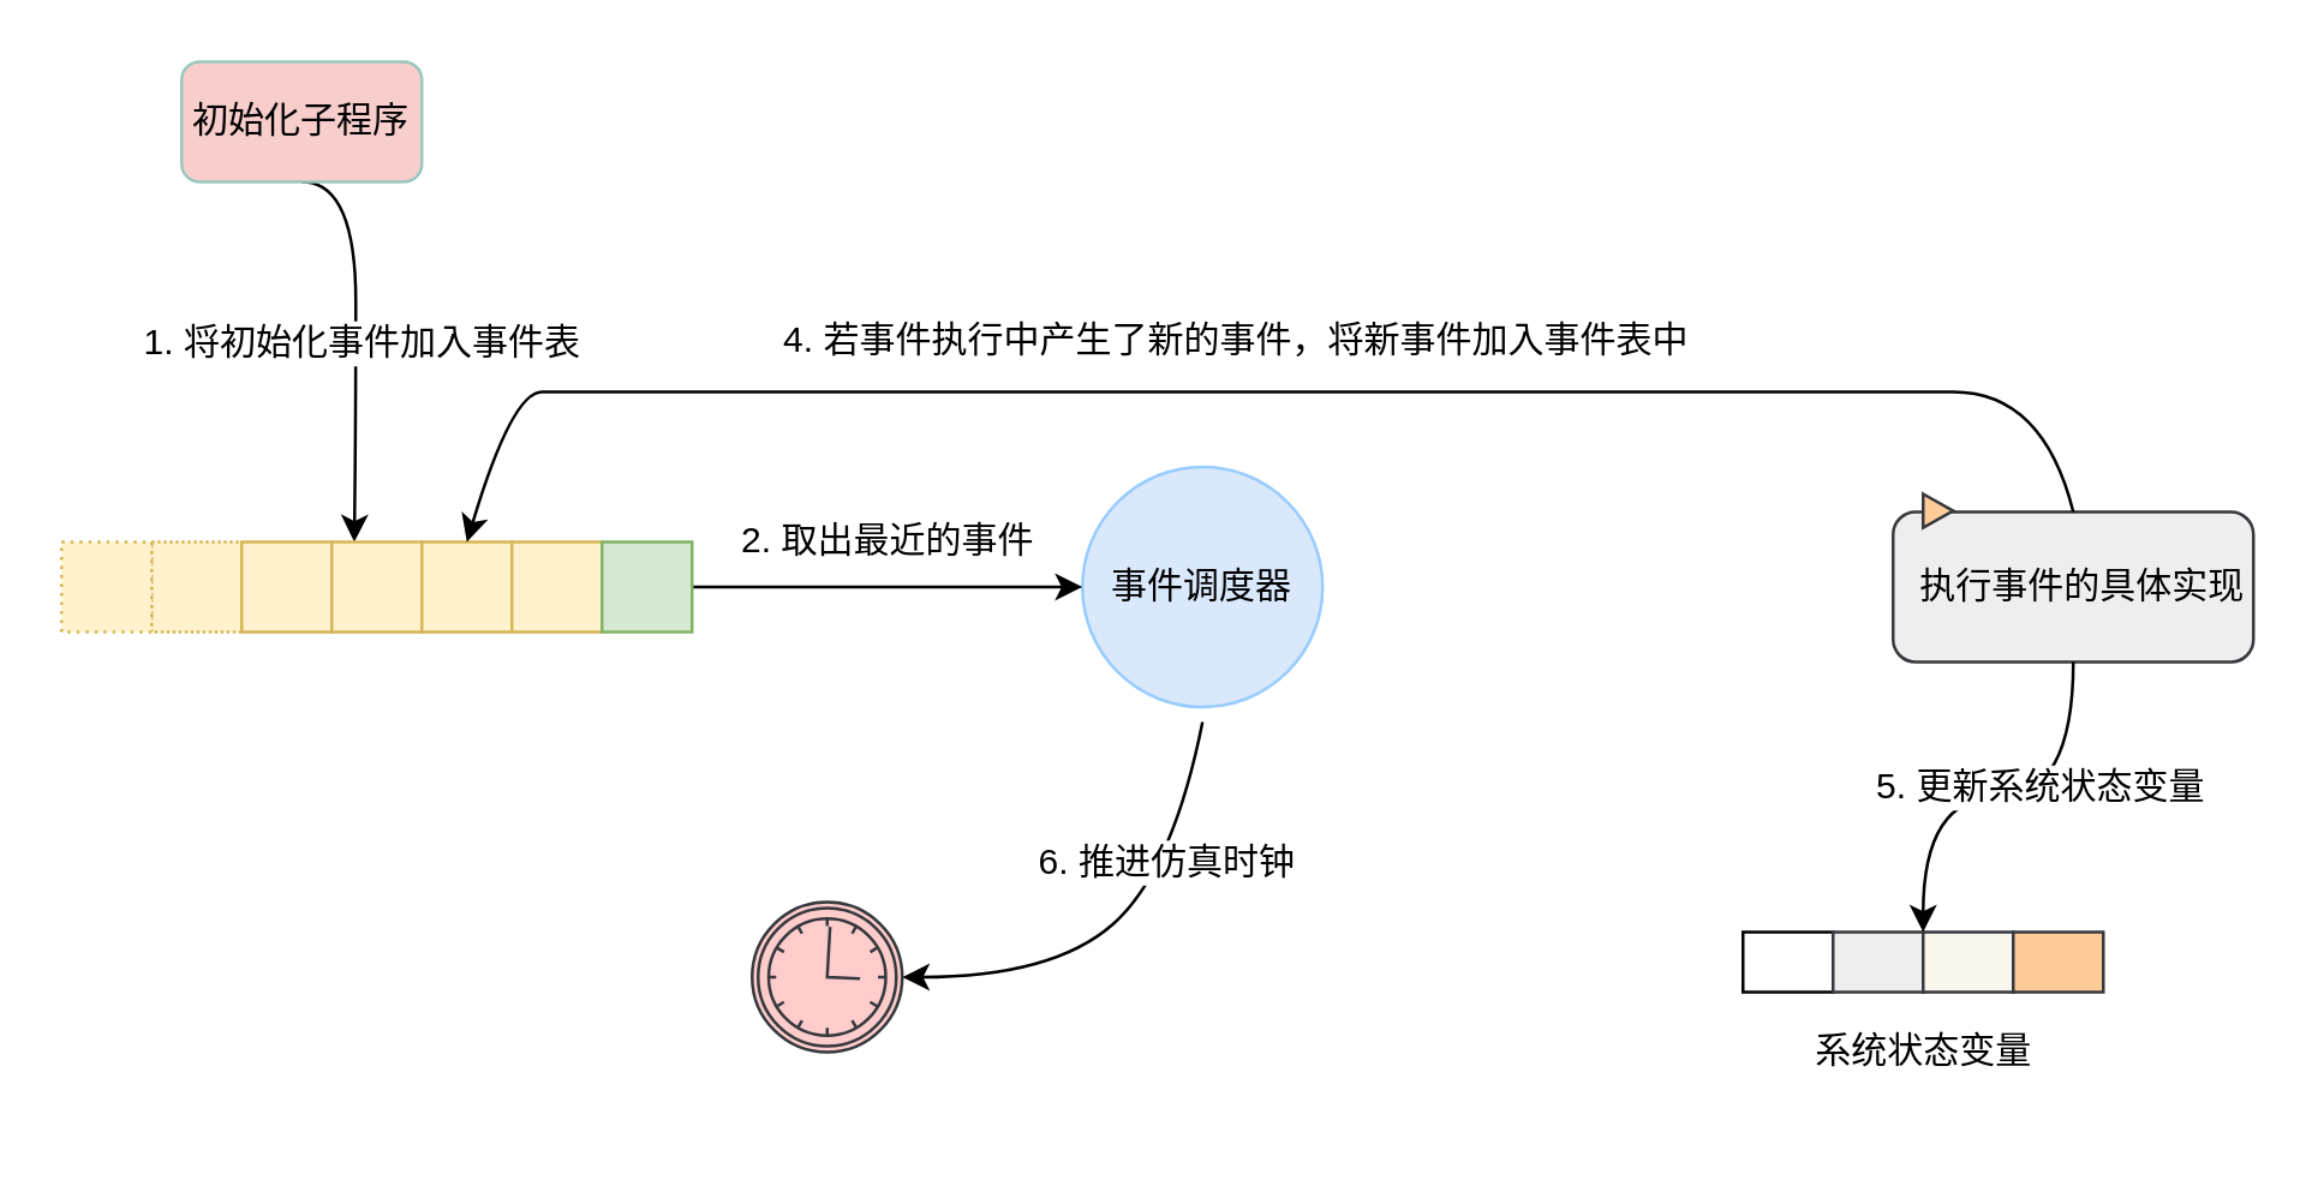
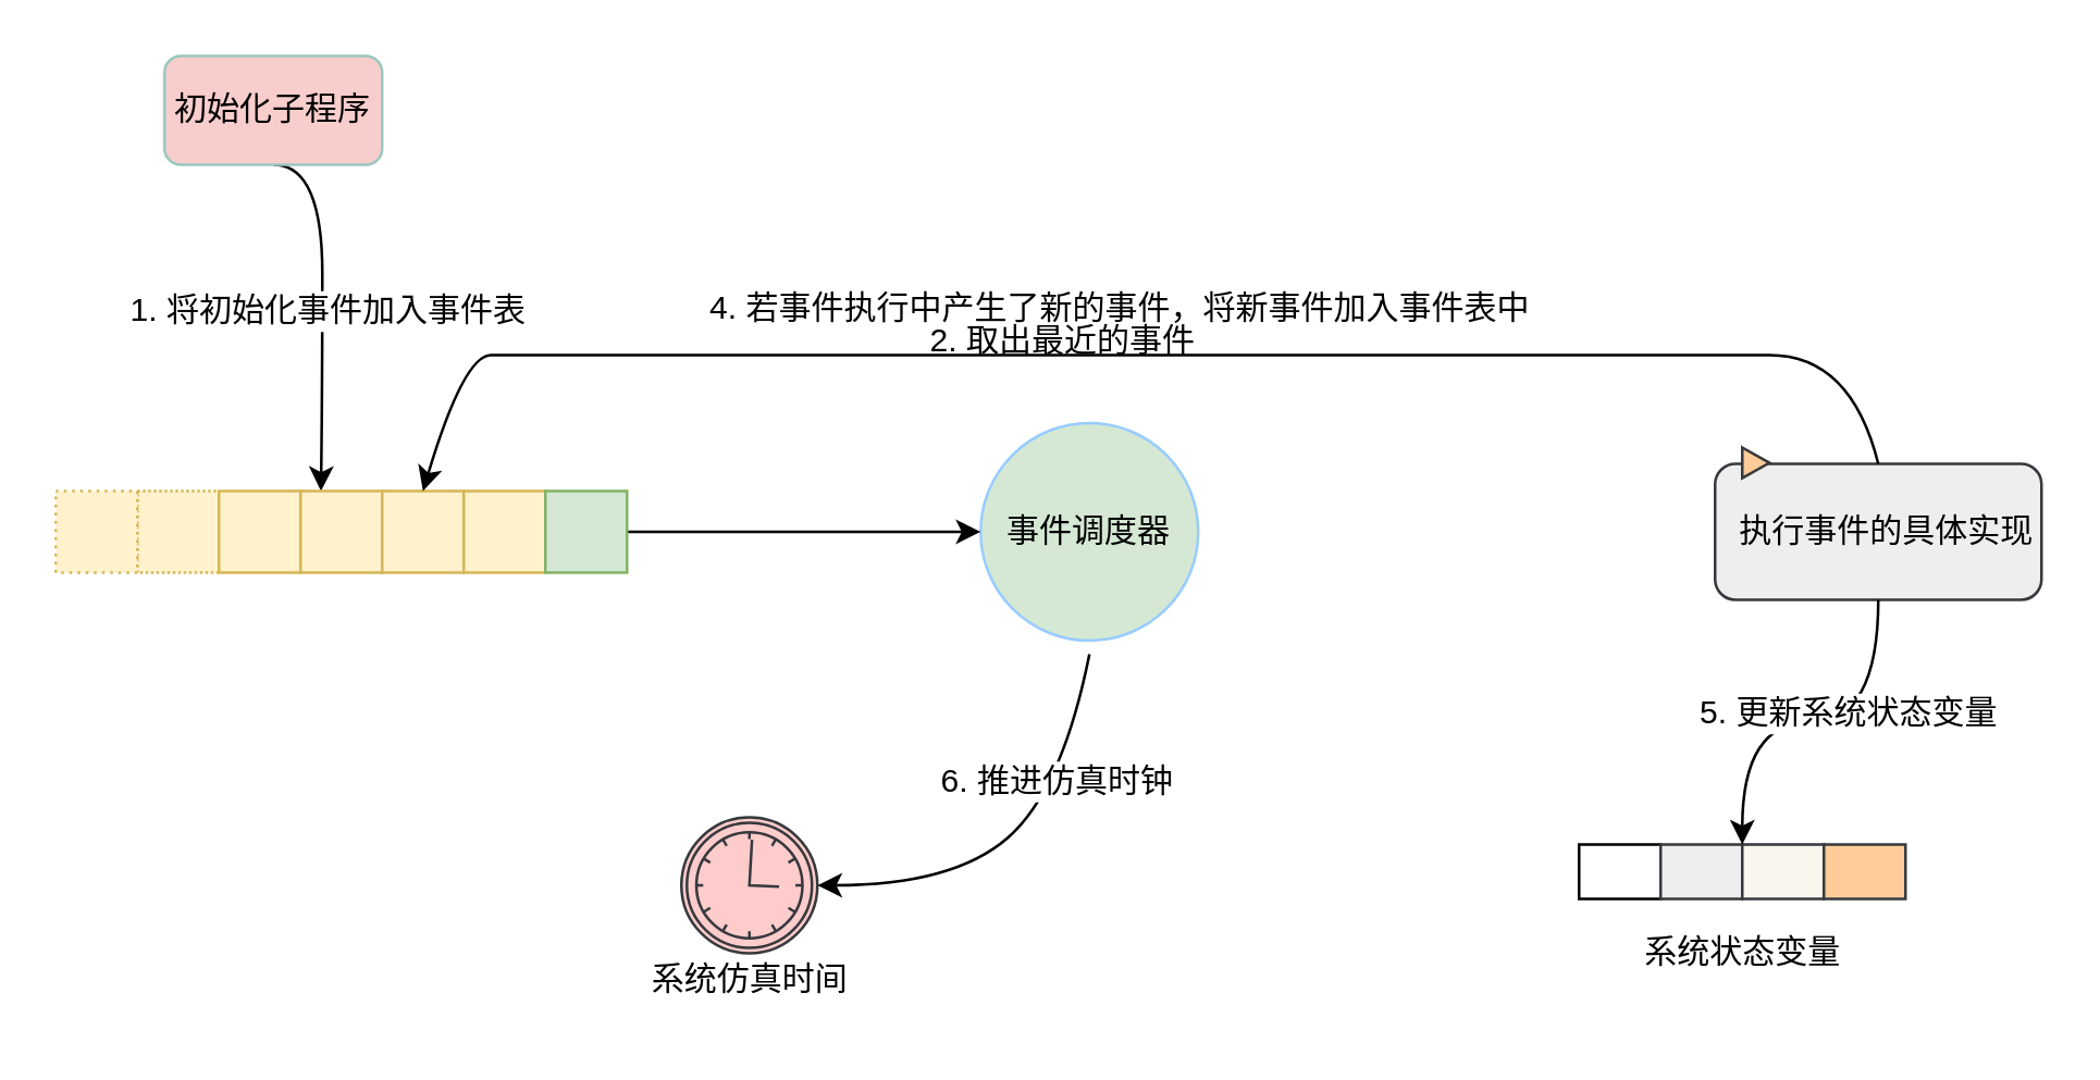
- <mxCell id="14" value="2. 取出最近的事件" style="text;html=1;align=center;verticalAlign=middle;resizable=0;points=[];autosize=1;" parent="1" vertex="1"><mxGeometry x="240" y="170" width="110" height="20" as="geometry" /></mxCell>
+ <mxCell id="14" value="2. 取出最近的事件" style="text;html=1;align=center;verticalAlign=middle;resizable=0;points=[];autosize=1;" parent="1" vertex="1"><mxGeometry x="335" y="115" width="110" height="20" as="geometry" /></mxCell>
- <mxCell id="15" value="事件调度器" style="ellipse;whiteSpace=wrap;html=1;aspect=fixed;strokeWidth=1;fillColor=#DAE8FC;strokeColor=#99CCFF;" parent="1" vertex="1"><mxGeometry x="360" y="155" width="80" height="80" as="geometry" /></mxCell>
+ <mxCell id="15" value="事件调度器" style="ellipse;whiteSpace=wrap;html=1;aspect=fixed;strokeWidth=1;fillColor=#d5e8d4;strokeColor=#99CCFF;" parent="1" vertex="1"><mxGeometry x="360" y="155" width="80" height="80" as="geometry" /></mxCell>
+ <mxCell id="25" value="系统仿真时间" style="text;html=1;align=center;verticalAlign=middle;resizable=0;points=[];autosize=1;" parent="24" vertex="1"><mxGeometry y="50" width="90" height="20" as="geometry" /></mxCell>
